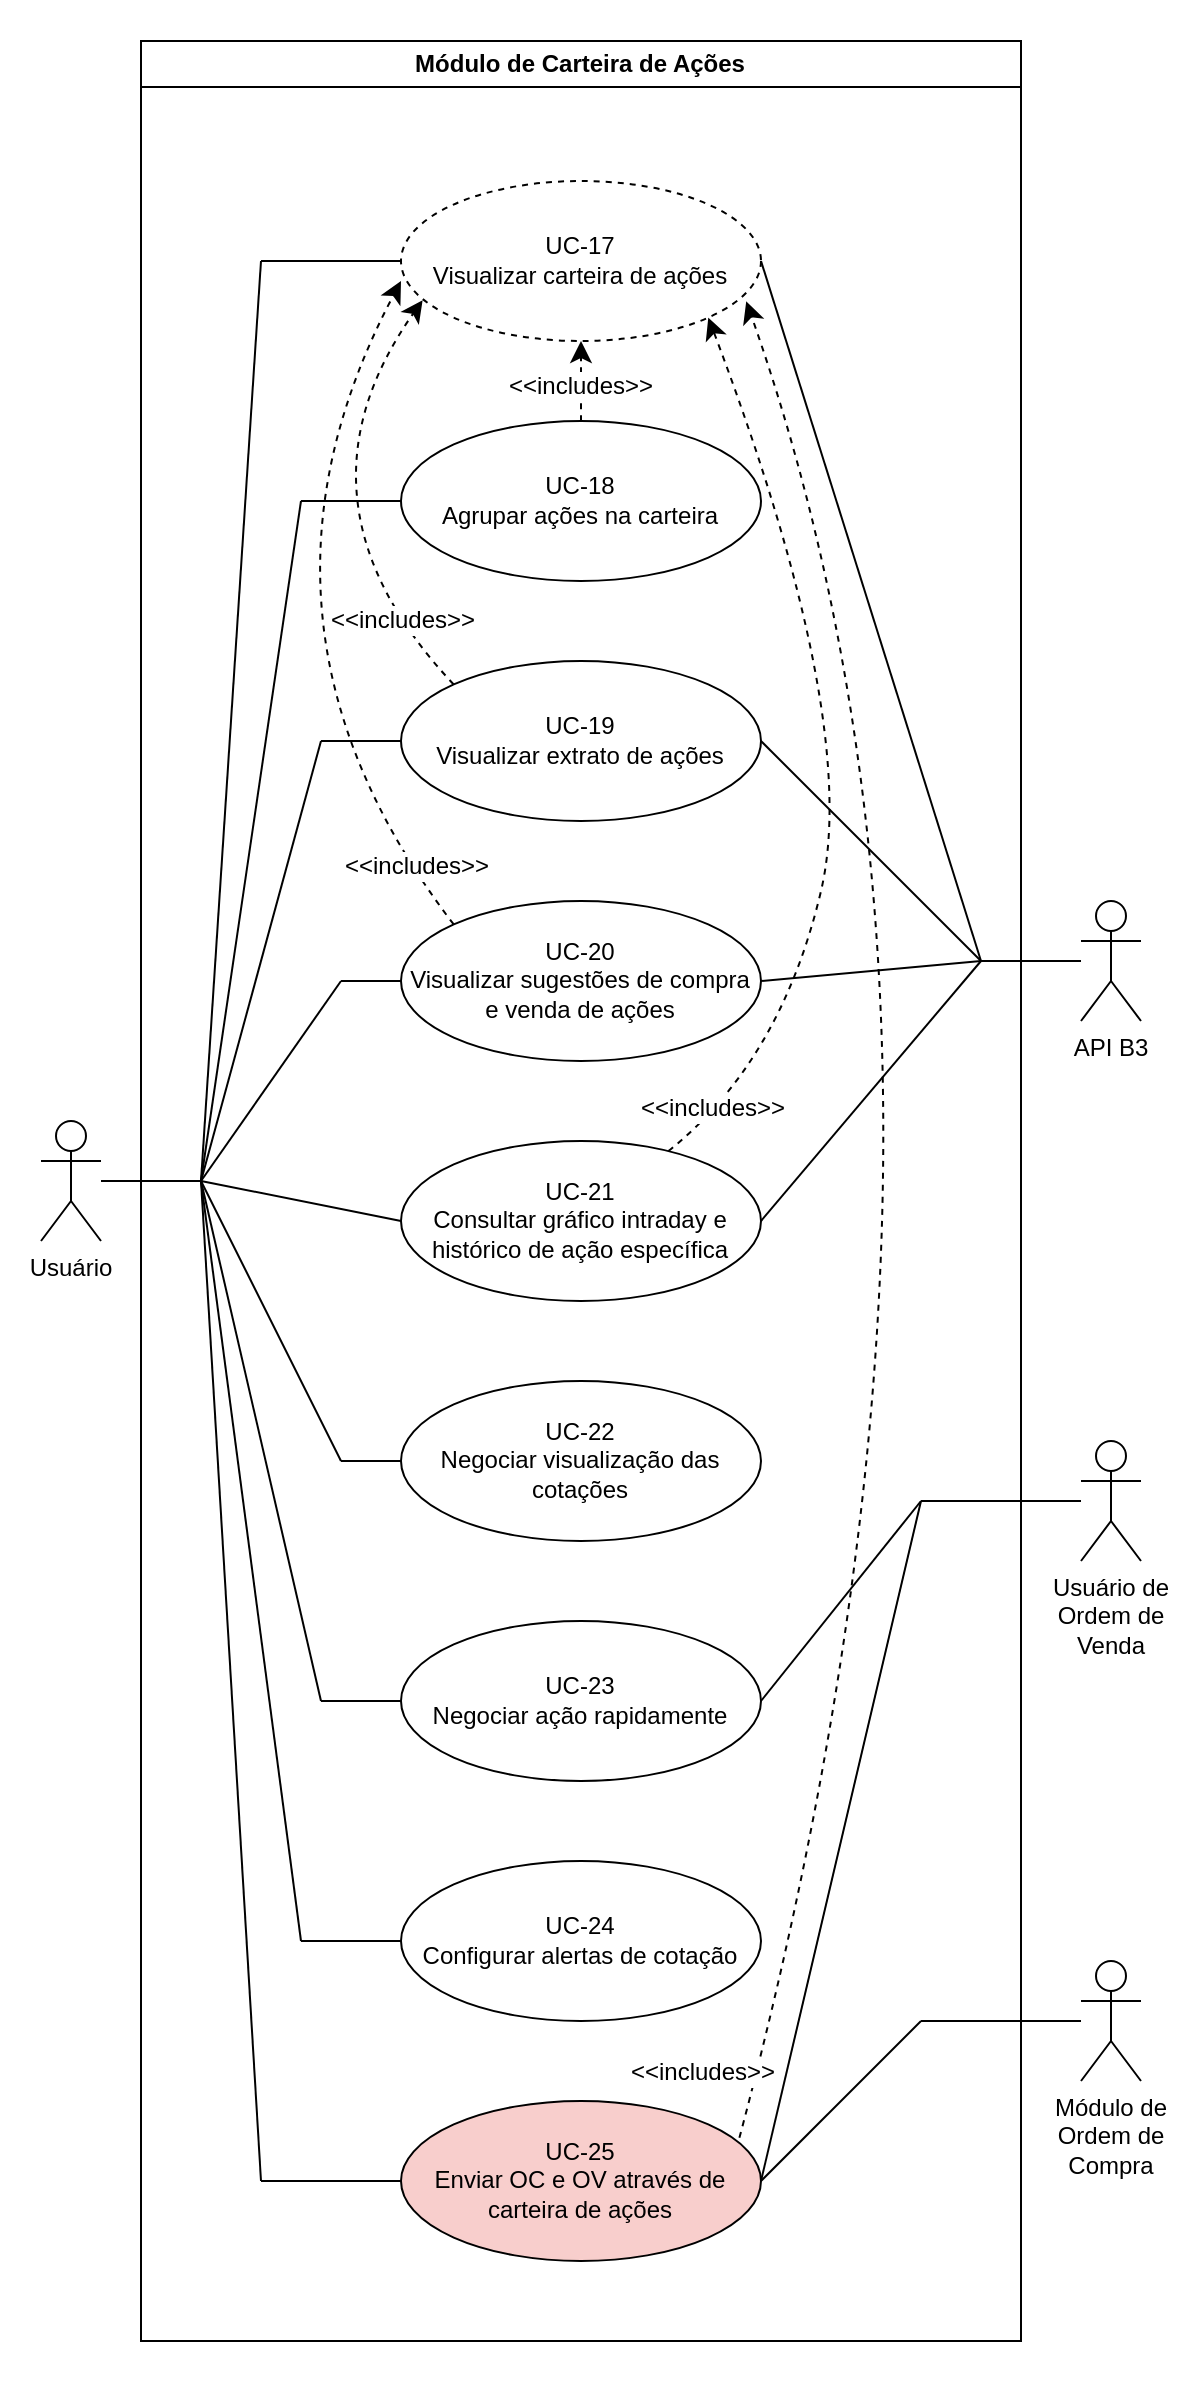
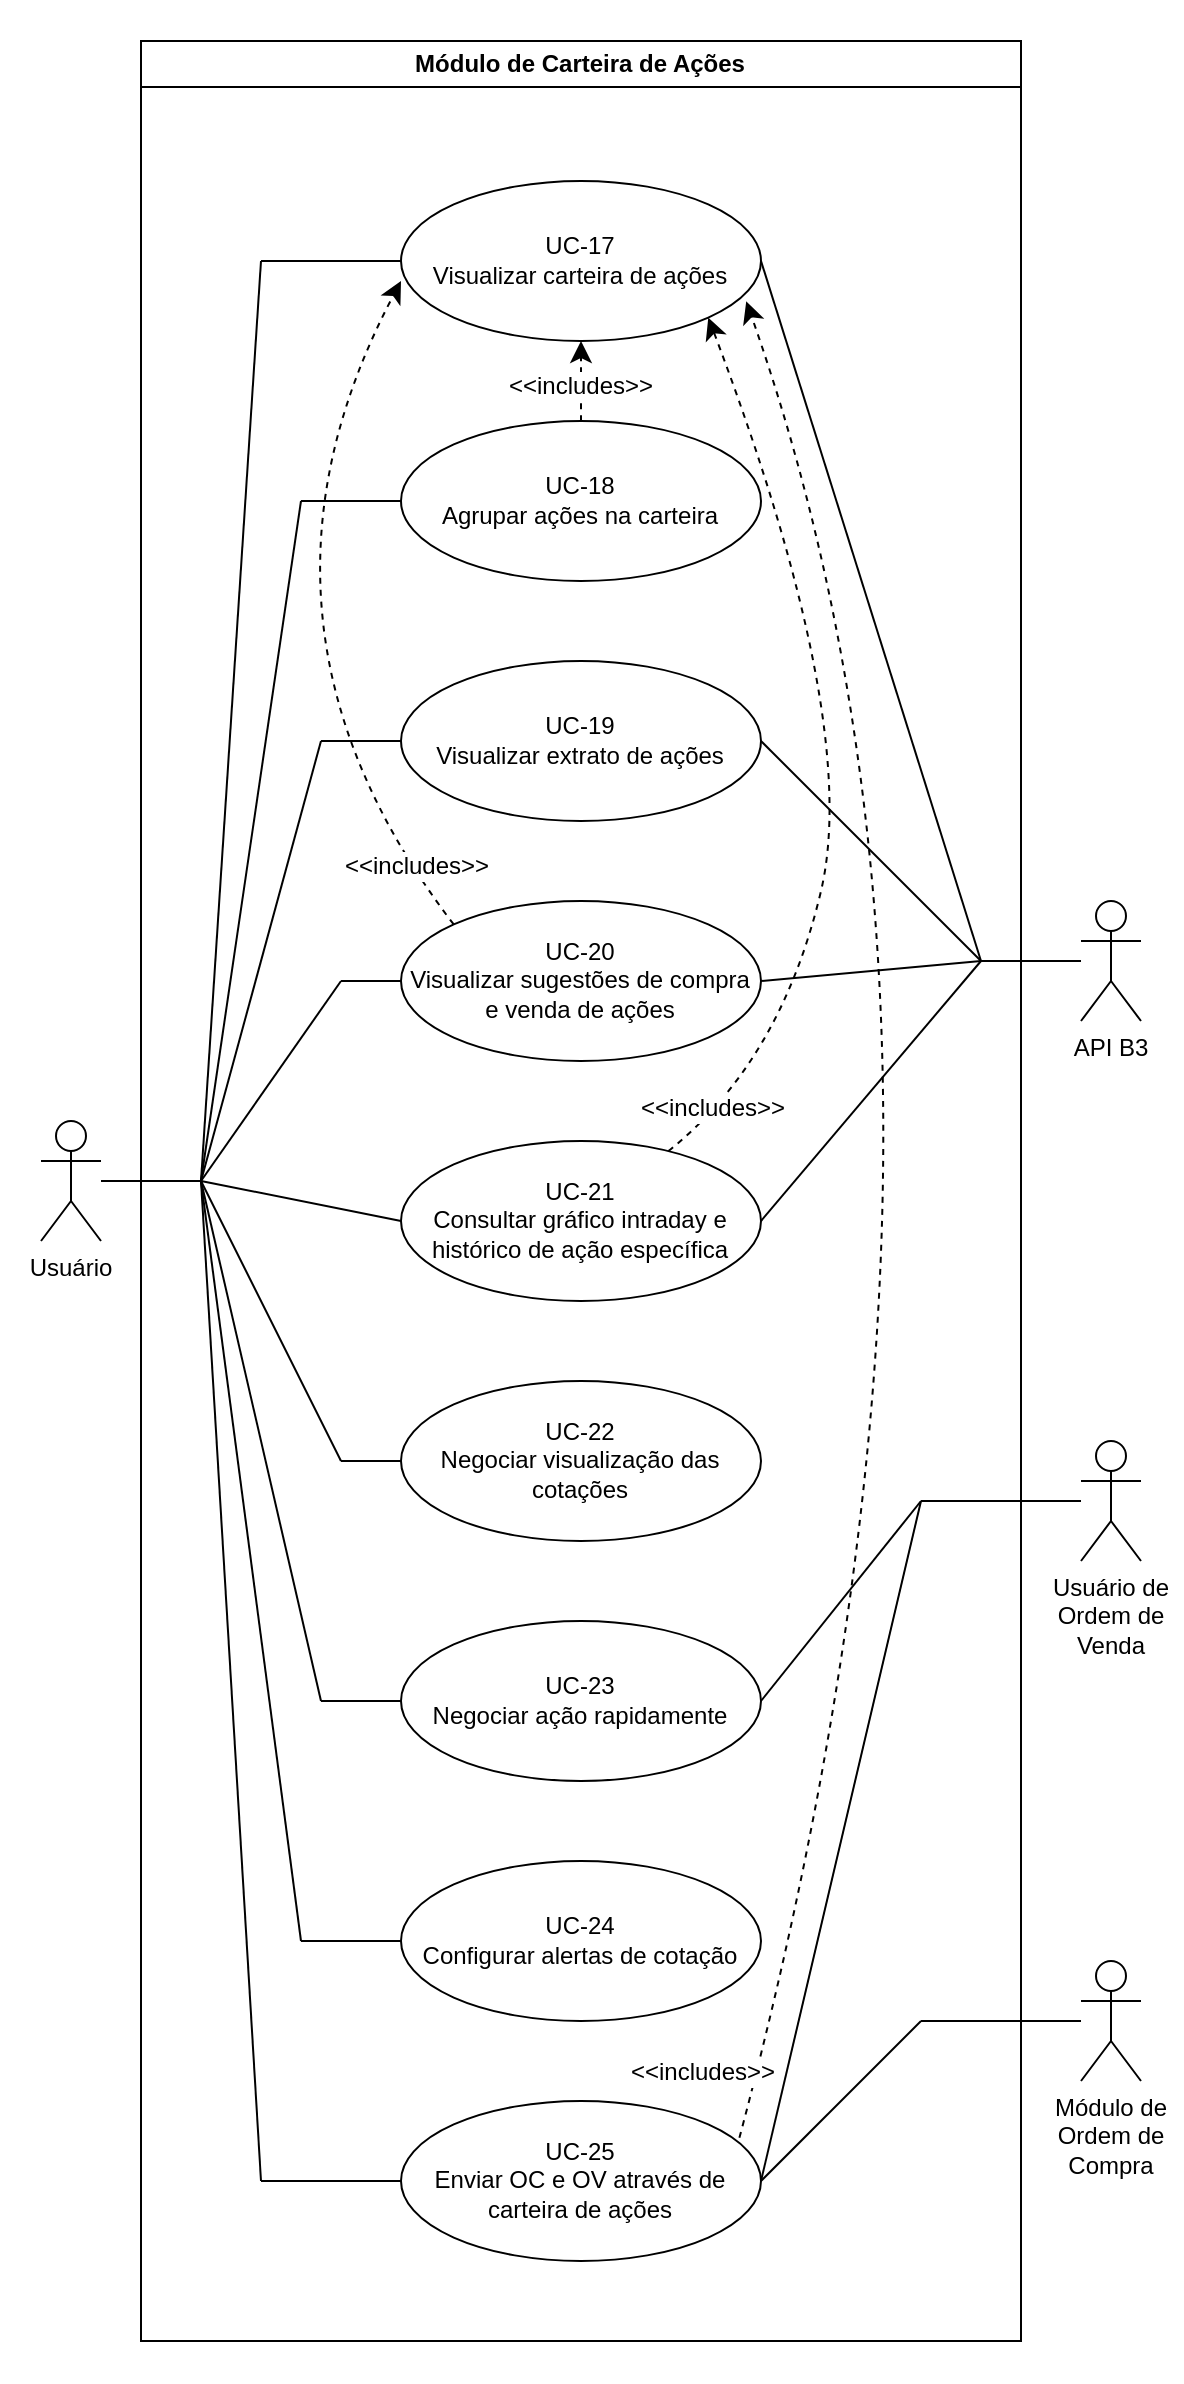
- <mxCell id="11" value="UC-17&lt;div&gt;Visualizar carteira de ações&lt;/div&gt;" style="ellipse;whiteSpace=wrap;html=1;dashed=1;" parent="2" vertex="1"><mxGeometry x="130" y="70" width="180" height="80" as="geometry" /></mxCell>
+ <mxCell id="11" value="UC-17&lt;div&gt;Visualizar carteira de ações&lt;/div&gt;" style="ellipse;whiteSpace=wrap;html=1;" parent="2" vertex="1"><mxGeometry x="130" y="70" width="180" height="80" as="geometry" /></mxCell>
- <mxCell id="15" style="edgeStyle=none;curved=1;rounded=0;orthogonalLoop=1;jettySize=auto;html=1;exitX=0;exitY=0;exitDx=0;exitDy=0;entryX=0.06;entryY=0.745;entryDx=0;entryDy=0;entryPerimeter=0;fontSize=12;startSize=8;endSize=8;dashed=1;" edge="1" parent="2" source="6" target="11"><mxGeometry relative="1" as="geometry"><Array as="points"><mxPoint x="70" y="230" /></Array></mxGeometry></mxCell>
- <mxCell id="16" value="&amp;lt;&amp;lt;includes&amp;gt;&amp;gt;" style="edgeLabel;html=1;align=center;verticalAlign=middle;resizable=0;points=[];fontSize=12;" vertex="1" connectable="0" parent="15"><mxGeometry x="-0.67" y="-3" relative="1" as="geometry"><mxPoint as="offset" /></mxGeometry></mxCell>
- <mxCell id="25" value="UC-25&lt;div&gt;Enviar OC e OV através de carteira de ações&lt;/div&gt;" style="ellipse;whiteSpace=wrap;html=1;fillColor=#f8cecc;" parent="1" vertex="1"><mxGeometry x="200" y="1050" width="180" height="80" as="geometry" /></mxCell>
+ <mxCell id="25" value="UC-25&lt;div&gt;Enviar OC e OV através de carteira de ações&lt;/div&gt;" style="ellipse;whiteSpace=wrap;html=1;" parent="1" vertex="1"><mxGeometry x="200" y="1050" width="180" height="80" as="geometry" /></mxCell>
